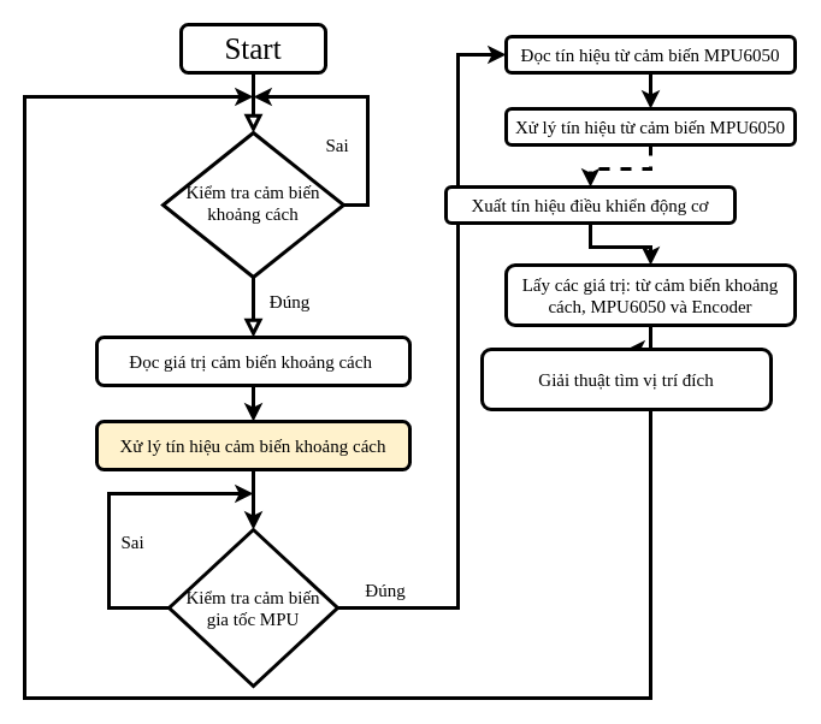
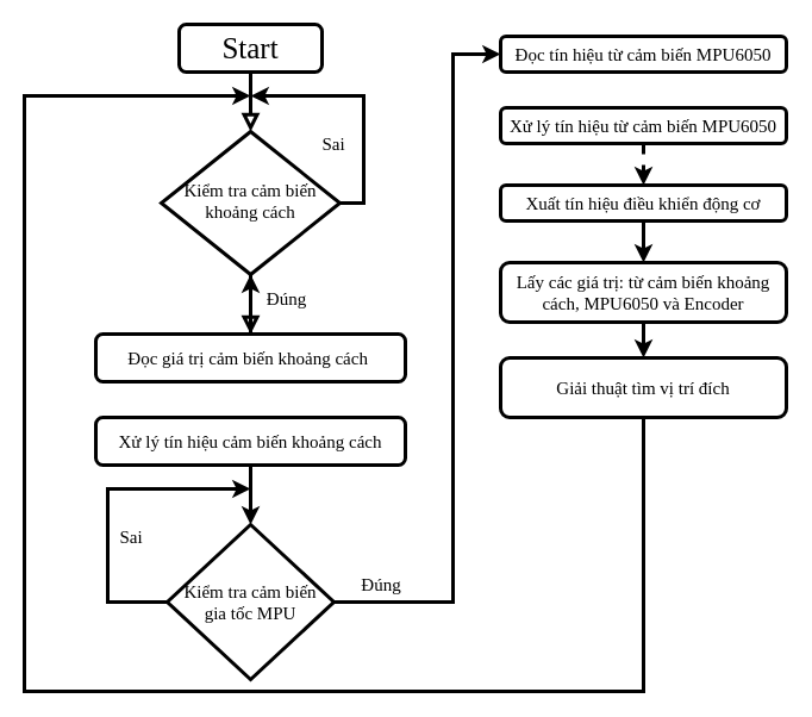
- <mxCell id="15" style="edgeStyle=orthogonalEdgeStyle;rounded=0;orthogonalLoop=1;jettySize=auto;html=1;exitX=0.5;exitY=1;exitDx=0;exitDy=0;entryX=0.5;entryY=0;entryDx=0;entryDy=0;fontFamily=Times New Roman;horizontal=1;labelBackgroundColor=none;labelBorderColor=none;strokeWidth=3;" parent="1" source="16" target="20" edge="1"><mxGeometry relative="1" as="geometry" /></mxCell>
- <mxCell id="22" value="&lt;font style=&quot;font-size: 15px&quot;&gt;Xuất tín hiệu điều khiển động cơ&lt;/font&gt;" style="rounded=1;whiteSpace=wrap;html=1;fontFamily=Times New Roman;horizontal=1;labelBackgroundColor=none;labelBorderColor=none;strokeWidth=3;" parent="1" vertex="1"><mxGeometry x="370" y="155" width="240" height="30" as="geometry" /></mxCell>
+ <mxCell id="22" value="&lt;font style=&quot;font-size: 15px&quot;&gt;Xuất tín hiệu điều khiển động cơ&lt;/font&gt;" style="rounded=1;whiteSpace=wrap;html=1;fontFamily=Times New Roman;horizontal=1;labelBackgroundColor=none;labelBorderColor=none;strokeWidth=3;" parent="1" vertex="1"><mxGeometry x="420" y="155" width="240" height="30" as="geometry" /></mxCell>
- <mxCell id="26" value="&lt;font style=&quot;font-size: 15px&quot;&gt;Giải thuật tìm vị trí đích&lt;/font&gt;" style="rounded=1;whiteSpace=wrap;html=1;fontFamily=Times New Roman;horizontal=1;labelBackgroundColor=none;labelBorderColor=none;strokeWidth=3;" vertex="1" parent="1"><mxGeometry x="400" y="290" width="240" height="50" as="geometry" /></mxCell>
+ <mxCell id="26" value="&lt;font style=&quot;font-size: 15px&quot;&gt;Giải thuật tìm vị trí đích&lt;/font&gt;" style="rounded=1;whiteSpace=wrap;html=1;fontFamily=Times New Roman;horizontal=1;labelBackgroundColor=none;labelBorderColor=none;strokeWidth=3;" vertex="1" parent="1"><mxGeometry x="420" y="300" width="240" height="50" as="geometry" /></mxCell>
- <mxCell id="7" value="" style="edgeStyle=orthogonalEdgeStyle;rounded=0;orthogonalLoop=1;jettySize=auto;html=1;fontFamily=Times New Roman;horizontal=1;labelBackgroundColor=none;labelBorderColor=none;strokeWidth=3;" parent="1" source="8" target="11" edge="1"><mxGeometry relative="1" as="geometry" /></mxCell>
+ <mxCell id="7" value="" style="edgeStyle=orthogonalEdgeStyle;rounded=0;orthogonalLoop=1;jettySize=auto;html=1;fontFamily=Times New Roman;horizontal=1;labelBackgroundColor=none;labelBorderColor=none;strokeWidth=3;" parent="1" source="8" target="6" edge="1"><mxGeometry relative="1" as="geometry" /></mxCell>
- <mxCell id="11" value="&lt;font style=&quot;font-size: 15px&quot;&gt;Xử lý tín hiệu cảm biến khoảng cách&lt;/font&gt;" style="rounded=1;whiteSpace=wrap;html=1;fontSize=12;glass=0;strokeWidth=3;shadow=0;fontFamily=Times New Roman;horizontal=1;labelBackgroundColor=none;labelBorderColor=none;fillColor=#fff2cc;" parent="1" vertex="1"><mxGeometry x="80" y="350" width="260" height="40" as="geometry" /></mxCell>
+ <mxCell id="11" value="&lt;font style=&quot;font-size: 15px&quot;&gt;Xử lý tín hiệu cảm biến khoảng cách&lt;/font&gt;" style="rounded=1;whiteSpace=wrap;html=1;fontSize=12;glass=0;strokeWidth=3;shadow=0;fontFamily=Times New Roman;horizontal=1;labelBackgroundColor=none;labelBorderColor=none;" parent="1" vertex="1"><mxGeometry x="80" y="350" width="260" height="40" as="geometry" /></mxCell>
